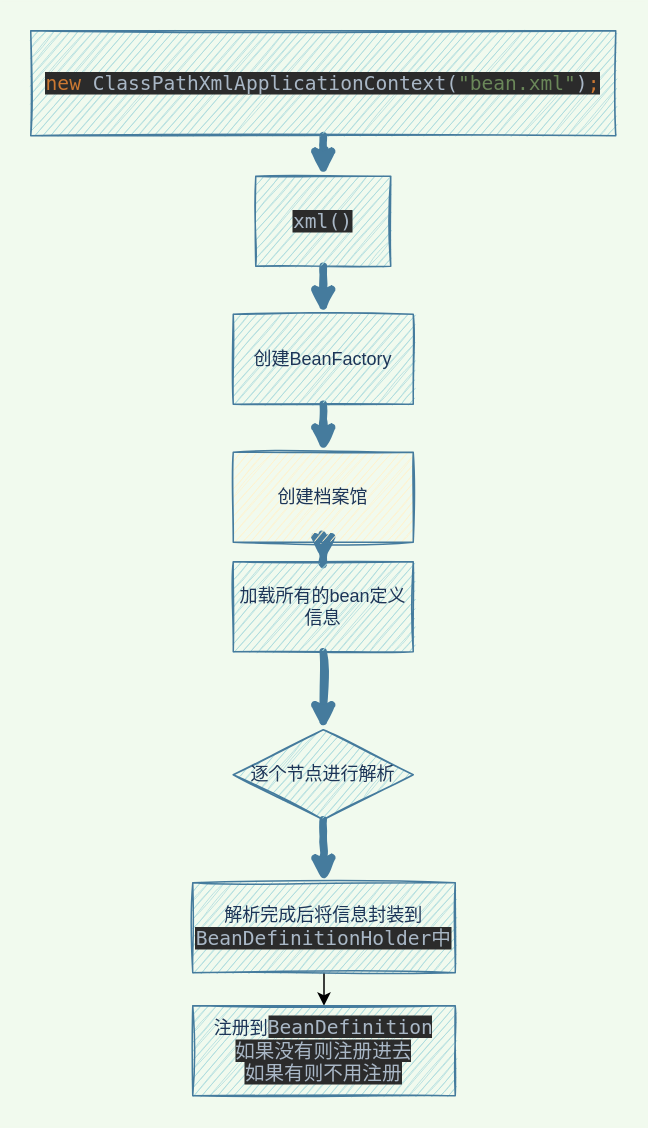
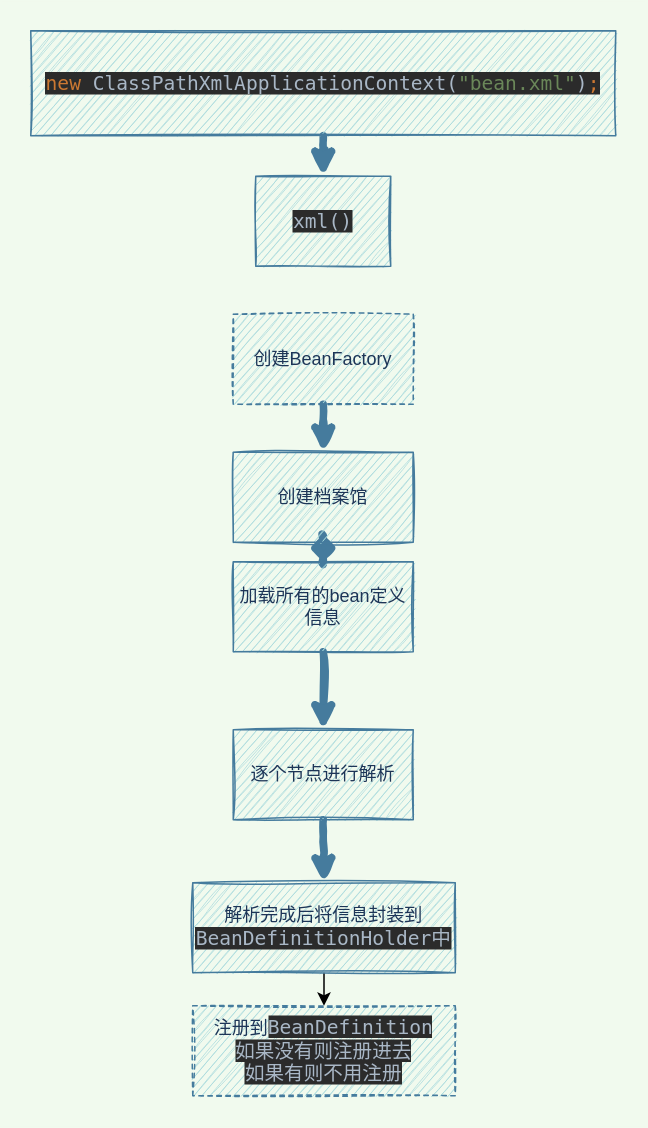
- <mxCell id="4" style="edgeStyle=orthogonalEdgeStyle;rounded=1;sketch=1;orthogonalLoop=1;jettySize=auto;html=1;exitX=0.5;exitY=1;exitDx=0;exitDy=0;entryX=0.5;entryY=0;entryDx=0;entryDy=0;fontColor=#1D3557;strokeColor=#457B9D;strokeWidth=5;fillColor=#A8DADC;" parent="1" source="5" target="7" edge="1"><mxGeometry relative="1" as="geometry" /></mxCell>
- <mxCell id="7" value="创建BeanFactory" style="rounded=0;whiteSpace=wrap;html=1;sketch=1;fontColor=#1D3557;strokeColor=#457B9D;fillColor=#A8DADC;" parent="1" vertex="1"><mxGeometry x="155" y="209" width="120" height="60" as="geometry" /></mxCell>
+ <mxCell id="7" value="创建BeanFactory" style="rounded=0;whiteSpace=wrap;html=1;sketch=1;fontColor=#1D3557;strokeColor=#457B9D;fillColor=#A8DADC;dashed=1;" parent="1" vertex="1"><mxGeometry x="155" y="209" width="120" height="60" as="geometry" /></mxCell>
- <mxCell id="9" value="创建档案馆" style="whiteSpace=wrap;html=1;rounded=0;fontColor=#1D3557;strokeColor=#457B9D;fillColor=#fff2cc;sketch=1;" parent="1" vertex="1"><mxGeometry x="155" y="301" width="120" height="60" as="geometry" /></mxCell>
+ <mxCell id="9" value="创建档案馆" style="whiteSpace=wrap;html=1;rounded=0;fontColor=#1D3557;strokeColor=#457B9D;fillColor=#A8DADC;sketch=1;" parent="1" vertex="1"><mxGeometry x="155" y="301" width="120" height="60" as="geometry" /></mxCell>
- <mxCell id="8" value="" style="edgeStyle=orthogonalEdgeStyle;rounded=1;sketch=1;orthogonalLoop=1;jettySize=auto;html=1;fontColor=#1D3557;strokeColor=#457B9D;strokeWidth=5;fillColor=#A8DADC;" parent="1" source="9" target="11" edge="1"><mxGeometry relative="1" as="geometry" /></mxCell>
+ <mxCell id="8" value="" style="edgeStyle=orthogonalEdgeStyle;rounded=1;sketch=1;orthogonalLoop=1;jettySize=auto;html=1;fontColor=#1D3557;strokeColor=#457B9D;strokeWidth=5;fillColor=#A8DADC;endArrow=diamond;" parent="1" source="9" target="11" edge="1"><mxGeometry relative="1" as="geometry" /></mxCell>
- <mxCell id="13" value="逐个节点进行解析" style="rhombus;whiteSpace=wrap;html=1;fontColor=#1D3557;strokeColor=#457B9D;fillColor=#A8DADC;sketch=1;" parent="1" vertex="1"><mxGeometry x="155" y="486" width="120" height="60" as="geometry" /></mxCell>
+ <mxCell id="13" value="逐个节点进行解析" style="whiteSpace=wrap;html=1;rounded=0;fontColor=#1D3557;strokeColor=#457B9D;fillColor=#A8DADC;sketch=1;" parent="1" vertex="1"><mxGeometry x="155" y="486" width="120" height="60" as="geometry" /></mxCell>
- <mxCell id="12" value="" style="edgeStyle=orthogonalEdgeStyle;rounded=1;sketch=1;orthogonalLoop=1;jettySize=auto;html=1;fontColor=#1D3557;strokeColor=#457B9D;strokeWidth=5;fillColor=#A8DADC;dashed=1;" parent="1" source="13" target="15" edge="1"><mxGeometry relative="1" as="geometry" /></mxCell>
+ <mxCell id="12" value="" style="edgeStyle=orthogonalEdgeStyle;rounded=1;sketch=1;orthogonalLoop=1;jettySize=auto;html=1;fontColor=#1D3557;strokeColor=#457B9D;strokeWidth=5;fillColor=#A8DADC;" parent="1" source="13" target="15" edge="1"><mxGeometry relative="1" as="geometry" /></mxCell>
- <mxCell id="16" value="注册到&lt;span style=&quot;background-color: rgb(43 , 43 , 43) ; color: rgb(169 , 183 , 198) ; font-family: &amp;#34;jetbrains mono&amp;#34; , monospace ; font-size: 9.8pt&quot;&gt;BeanDefinition&lt;br&gt;如果没有则注册进去&lt;br&gt;如果有则不用注册&lt;br&gt;&lt;/span&gt;" style="whiteSpace=wrap;html=1;rounded=0;fontColor=#1D3557;strokeColor=#457B9D;fillColor=#A8DADC;sketch=1;" parent="1" vertex="1"><mxGeometry x="128" y="670" width="175" height="60" as="geometry" /></mxCell>
+ <mxCell id="16" value="注册到&lt;span style=&quot;background-color: rgb(43 , 43 , 43) ; color: rgb(169 , 183 , 198) ; font-family: &amp;#34;jetbrains mono&amp;#34; , monospace ; font-size: 9.8pt&quot;&gt;BeanDefinition&lt;br&gt;如果没有则注册进去&lt;br&gt;如果有则不用注册&lt;br&gt;&lt;/span&gt;" style="whiteSpace=wrap;html=1;rounded=0;fontColor=#1D3557;strokeColor=#457B9D;fillColor=#A8DADC;sketch=1;dashed=1;" parent="1" vertex="1"><mxGeometry x="128" y="670" width="175" height="60" as="geometry" /></mxCell>
